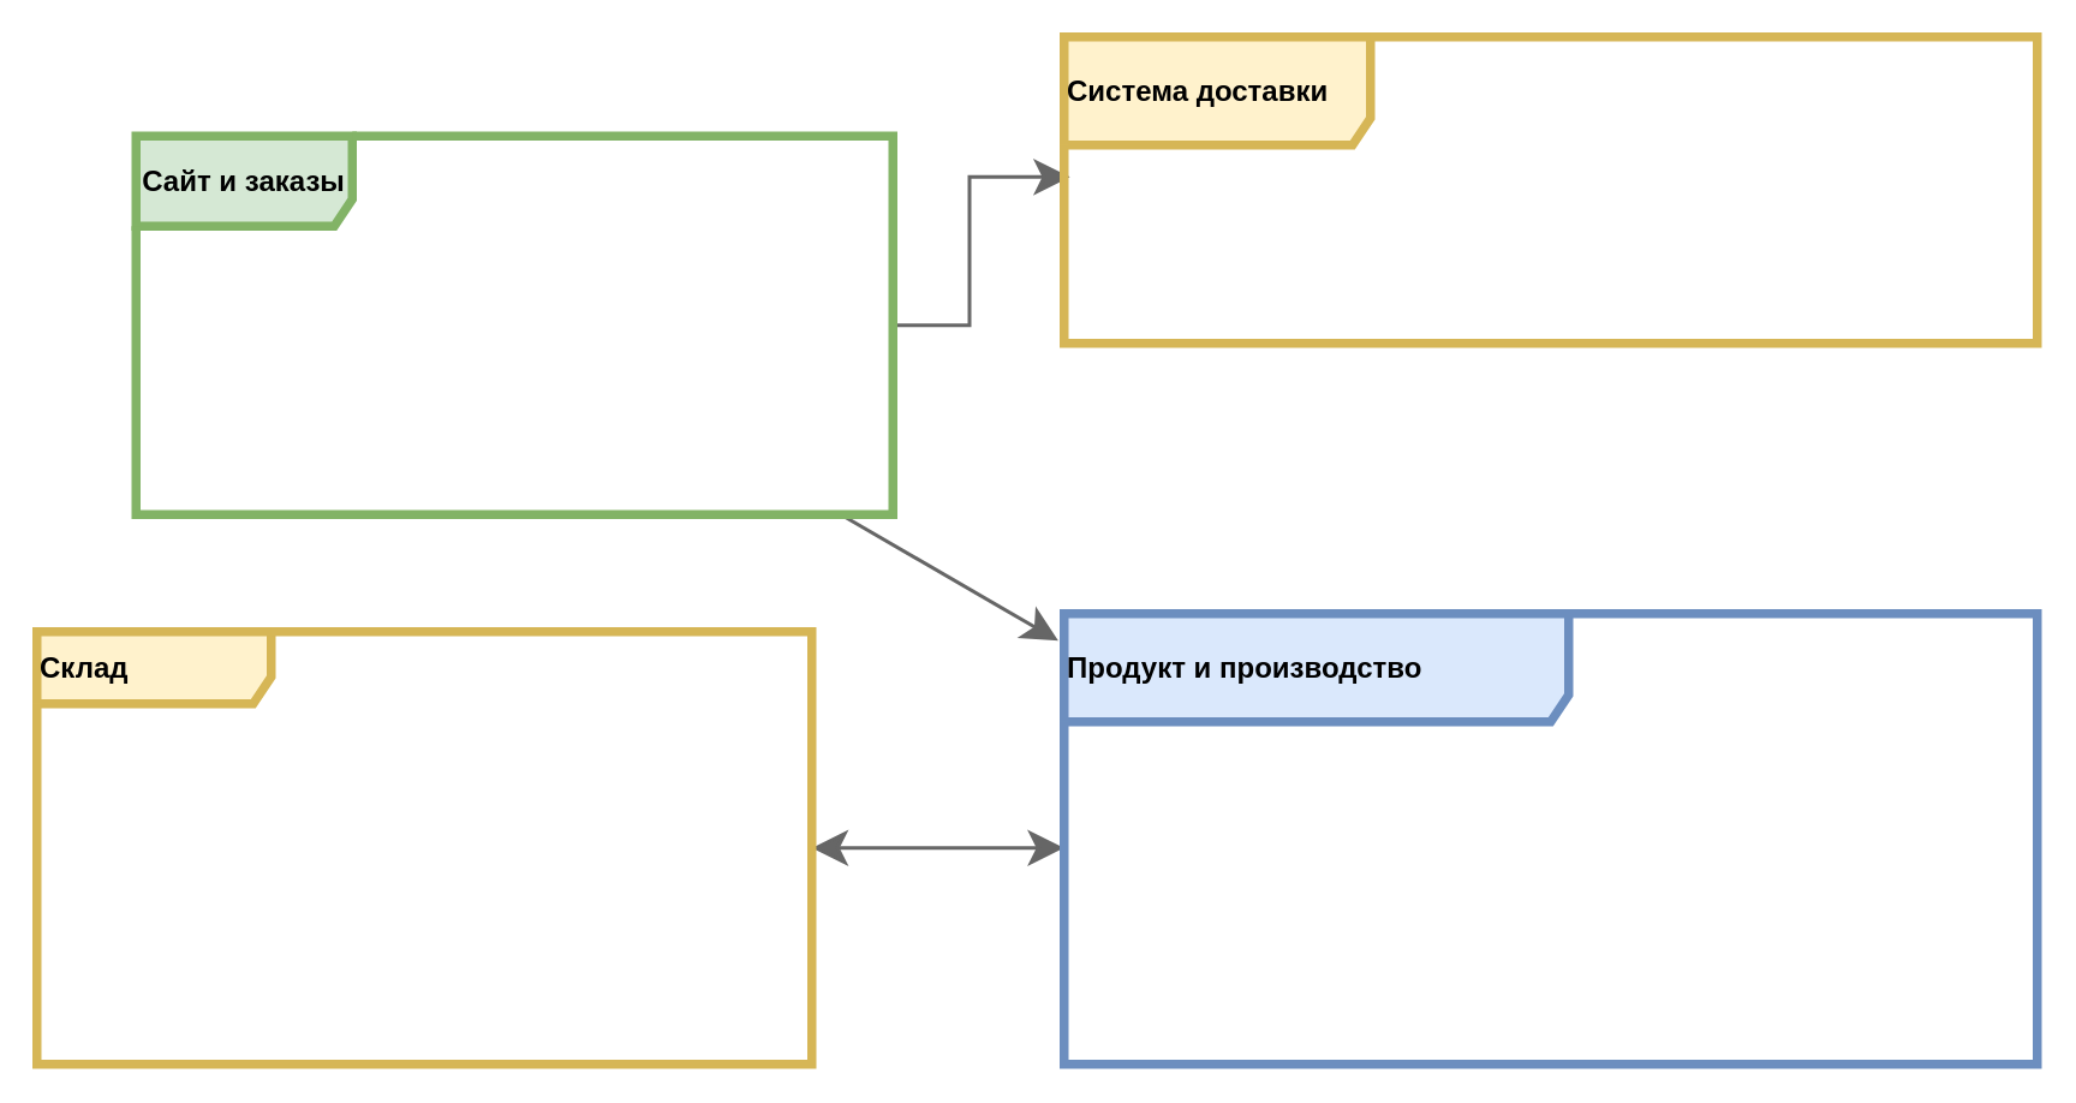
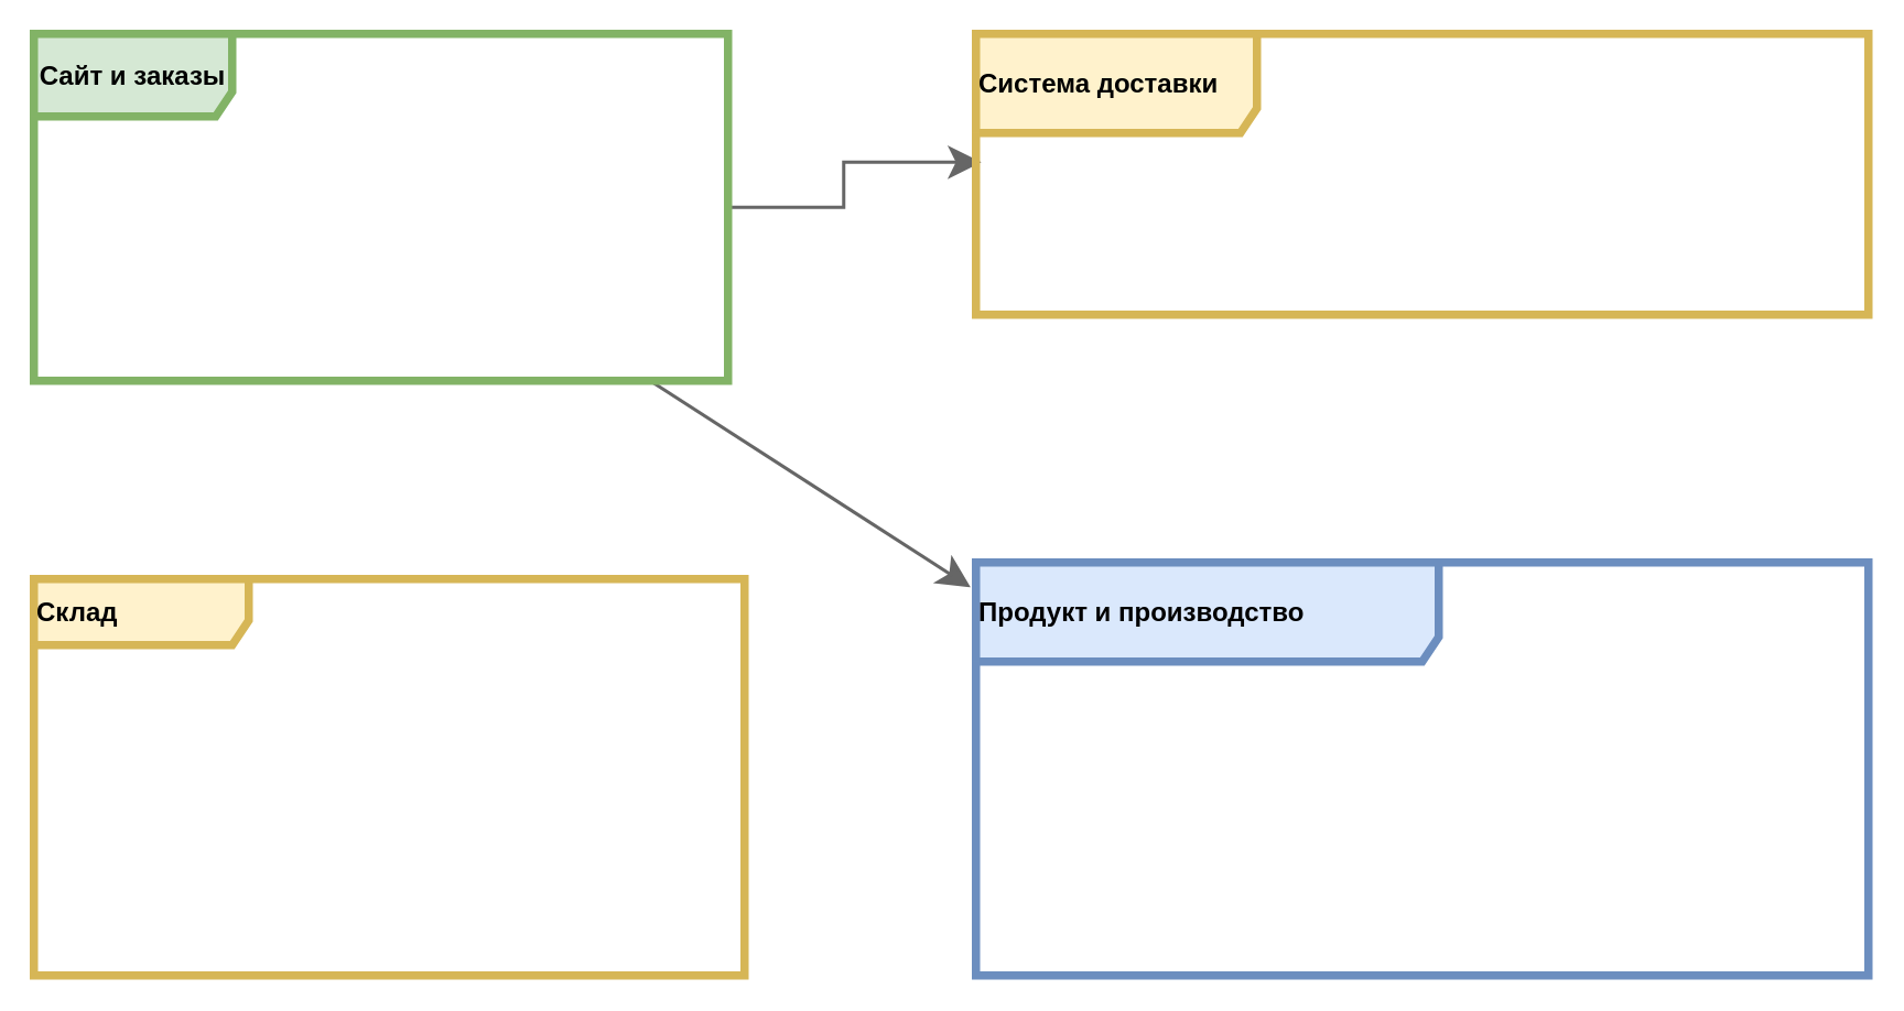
- <mxCell id="4" value="&lt;font style=&quot;font-size: 16px;&quot;&gt;&lt;b&gt;Сайт и заказы&lt;/b&gt;&lt;/font&gt;" style="shape=umlFrame;whiteSpace=wrap;html=1;pointerEvents=0;fillColor=#d5e8d4;strokeColor=#82b366;width=120;height=50;strokeWidth=5;" vertex="1" parent="1"><mxGeometry x="75" y="75" width="420" height="210" as="geometry" /></mxCell>
+ <mxCell id="4" value="&lt;font style=&quot;font-size: 16px;&quot;&gt;&lt;b&gt;Сайт и заказы&lt;/b&gt;&lt;/font&gt;" style="shape=umlFrame;whiteSpace=wrap;html=1;pointerEvents=0;fillColor=#d5e8d4;strokeColor=#82b366;width=120;height=50;strokeWidth=5;" vertex="1" parent="1"><mxGeometry x="20" y="20" width="420" height="210" as="geometry" /></mxCell>
- <mxCell id="6" style="rounded=0;orthogonalLoop=1;jettySize=auto;html=1;entryX=0;entryY=0.52;entryDx=0;entryDy=0;entryPerimeter=0;startArrow=classic;startFill=1;targetPerimeterSpacing=0;strokeWidth=2;endSize=14;startSize=14;strokeColor=#666666;fillColor=#f5f5f5;" edge="1" parent="1" source="7" target="8"><mxGeometry relative="1" as="geometry" /></mxCell>
